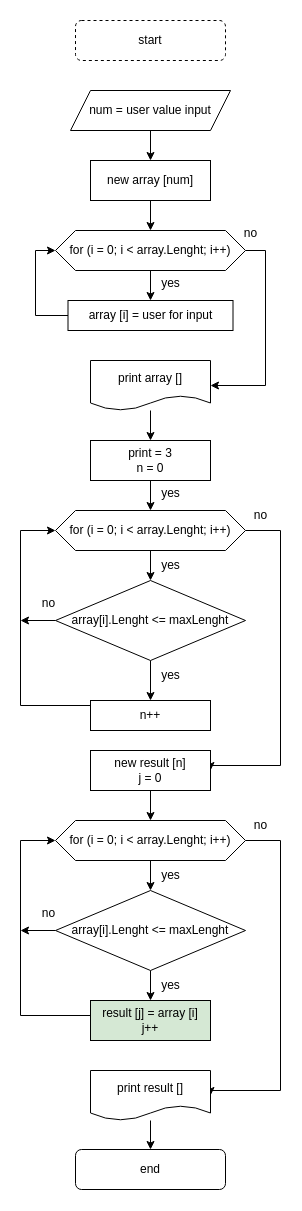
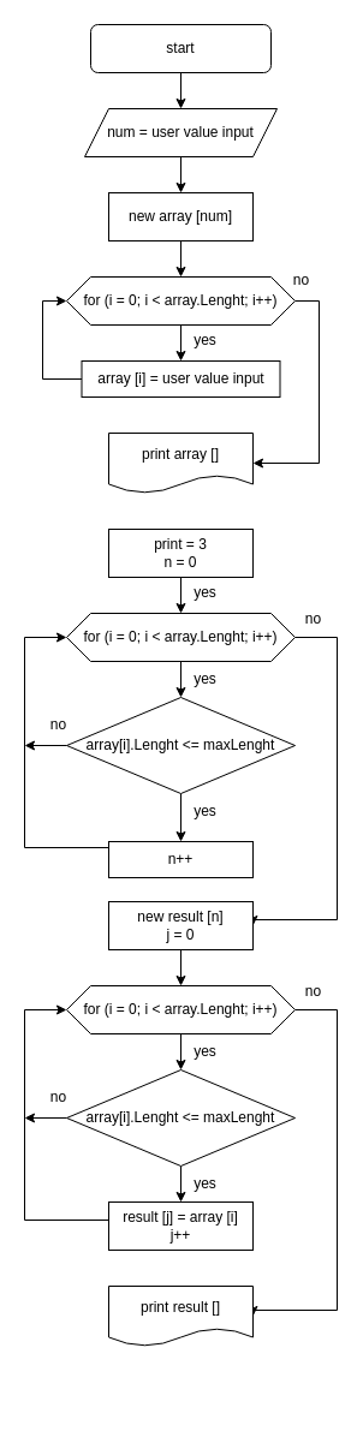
- <mxCell id="3" value="start" style="rounded=1;whiteSpace=wrap;html=1;fontSize=12;glass=0;strokeWidth=1;shadow=0;dashed=1;" parent="1" vertex="1"><mxGeometry x="75" width="150" height="40" as="geometry" y="20" /></mxCell>
+ <mxCell id="3" value="start" style="rounded=1;whiteSpace=wrap;html=1;fontSize=12;glass=0;strokeWidth=1;shadow=0;" parent="1" vertex="1"><mxGeometry x="75" width="150" height="40" as="geometry" y="20" /></mxCell>
+ <mxCell id="2" style="edgeStyle=orthogonalEdgeStyle;rounded=0;orthogonalLoop=1;jettySize=auto;html=1;exitX=0.5;exitY=1;exitDx=0;exitDy=0;entryX=0.5;entryY=0;entryDx=0;entryDy=0;" edge="1" parent="1" source="3" target="5"><mxGeometry relative="1" as="geometry" /></mxCell>
- <mxCell id="12" value="array [i] = user for input" style="rounded=0;whiteSpace=wrap;html=1;" vertex="1" parent="1"><mxGeometry x="67.5" y="300" width="165" height="30" as="geometry" /></mxCell>
+ <mxCell id="12" value="array [i] = user value input" style="rounded=0;whiteSpace=wrap;html=1;" vertex="1" parent="1"><mxGeometry x="67.5" y="300" width="165" height="30" as="geometry" /></mxCell>
- <mxCell id="13" value="" style="edgeStyle=orthogonalEdgeStyle;rounded=0;orthogonalLoop=1;jettySize=auto;html=1;" edge="1" parent="1" source="14" target="16"><mxGeometry relative="1" as="geometry" /></mxCell>
- <mxCell id="41" value="result [j] = array [i]&lt;br&gt;j++" style="rounded=0;whiteSpace=wrap;html=1;fillColor=#d5e8d4;" vertex="1" parent="1"><mxGeometry x="90" y="1000" width="120" height="40" as="geometry" /></mxCell>
+ <mxCell id="41" value="result [j] = array [i]&lt;br&gt;j++" style="rounded=0;whiteSpace=wrap;html=1;" vertex="1" parent="1"><mxGeometry x="90" y="1000" width="120" height="40" as="geometry" /></mxCell>
- <mxCell id="46" value="" style="edgeStyle=orthogonalEdgeStyle;rounded=0;orthogonalLoop=1;jettySize=auto;html=1;" edge="1" parent="1" source="47" target="48"><mxGeometry relative="1" as="geometry" /></mxCell>
- <mxCell id="48" value="end" style="rounded=1;whiteSpace=wrap;html=1;fontSize=12;glass=0;strokeWidth=1;shadow=0;" vertex="1" parent="1"><mxGeometry x="75" y="1149" width="150" height="40" as="geometry" /></mxCell>
